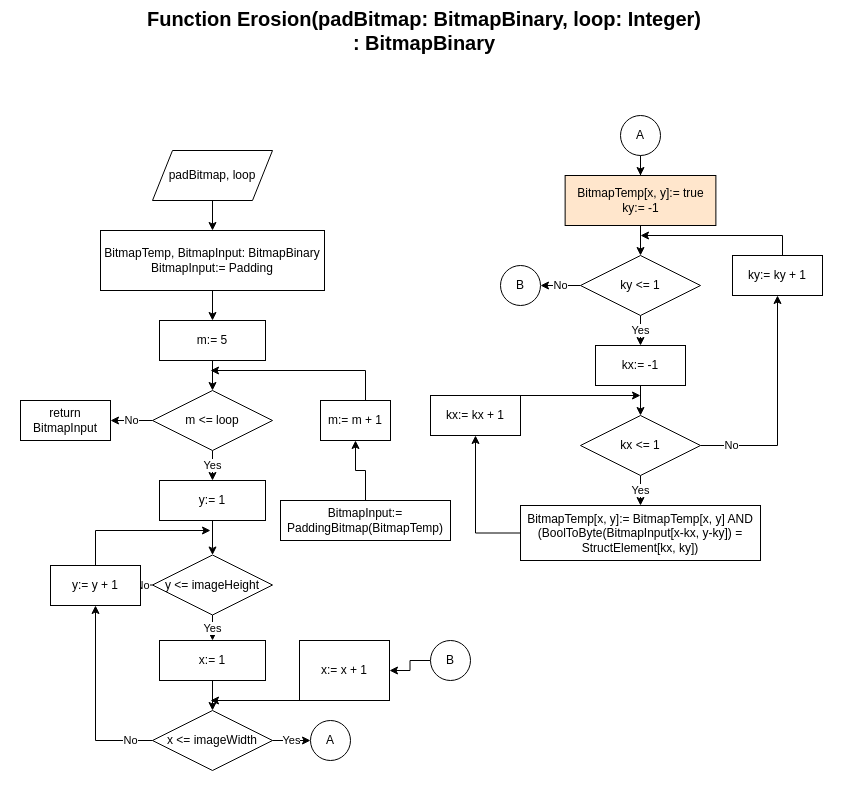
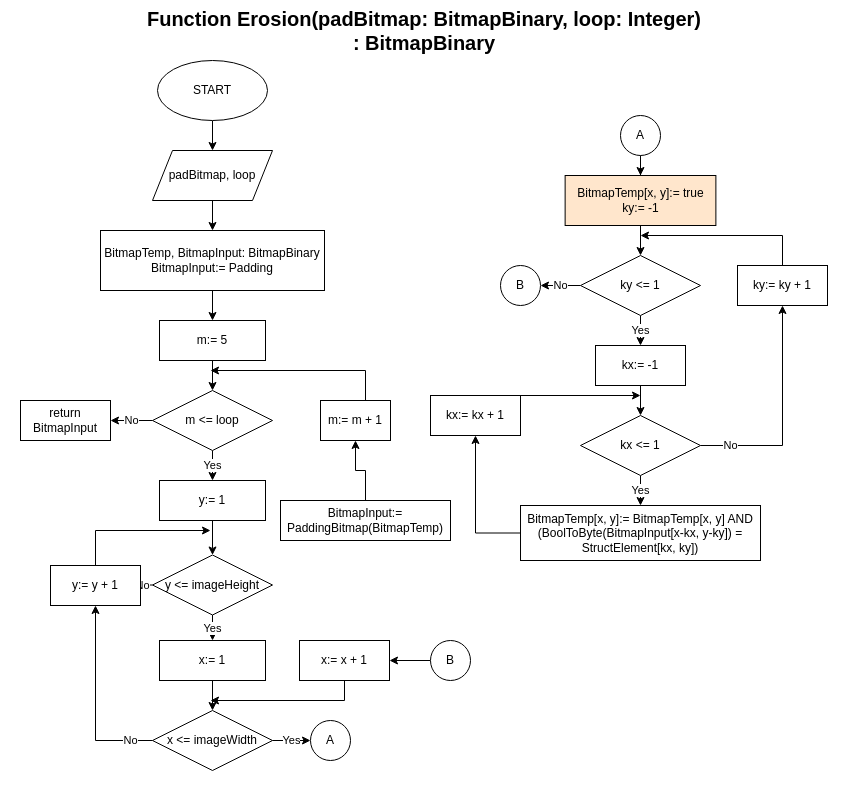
+ <mxCell id="4" value="START" style="ellipse;whiteSpace=wrap;html=1;" vertex="1" parent="1"><mxGeometry x="157" y="60" width="110" height="60" as="geometry" /></mxCell>
+ <mxCell id="3" value="" style="edgeStyle=orthogonalEdgeStyle;rounded=0;orthogonalLoop=1;jettySize=auto;html=1;" edge="1" parent="1" source="4" target="6"><mxGeometry relative="1" as="geometry" /></mxCell>
- <mxCell id="50" value="ky:= ky + 1" style="rounded=0;whiteSpace=wrap;html=1;" vertex="1" parent="1"><mxGeometry x="732" y="255" width="90" height="40" as="geometry" /></mxCell>
+ <mxCell id="50" value="ky:= ky + 1" style="rounded=0;whiteSpace=wrap;html=1;" vertex="1" parent="1"><mxGeometry x="737" y="265" width="90" height="40" as="geometry" /></mxCell>
- <mxCell id="55" value="x:= x + 1" style="rounded=0;whiteSpace=wrap;html=1;" vertex="1" parent="1"><mxGeometry x="299" y="640" width="90" height="60" as="geometry" /></mxCell>
+ <mxCell id="55" value="x:= x + 1" style="rounded=0;whiteSpace=wrap;html=1;" vertex="1" parent="1"><mxGeometry x="299" y="640" width="90" height="40" as="geometry" /></mxCell>
